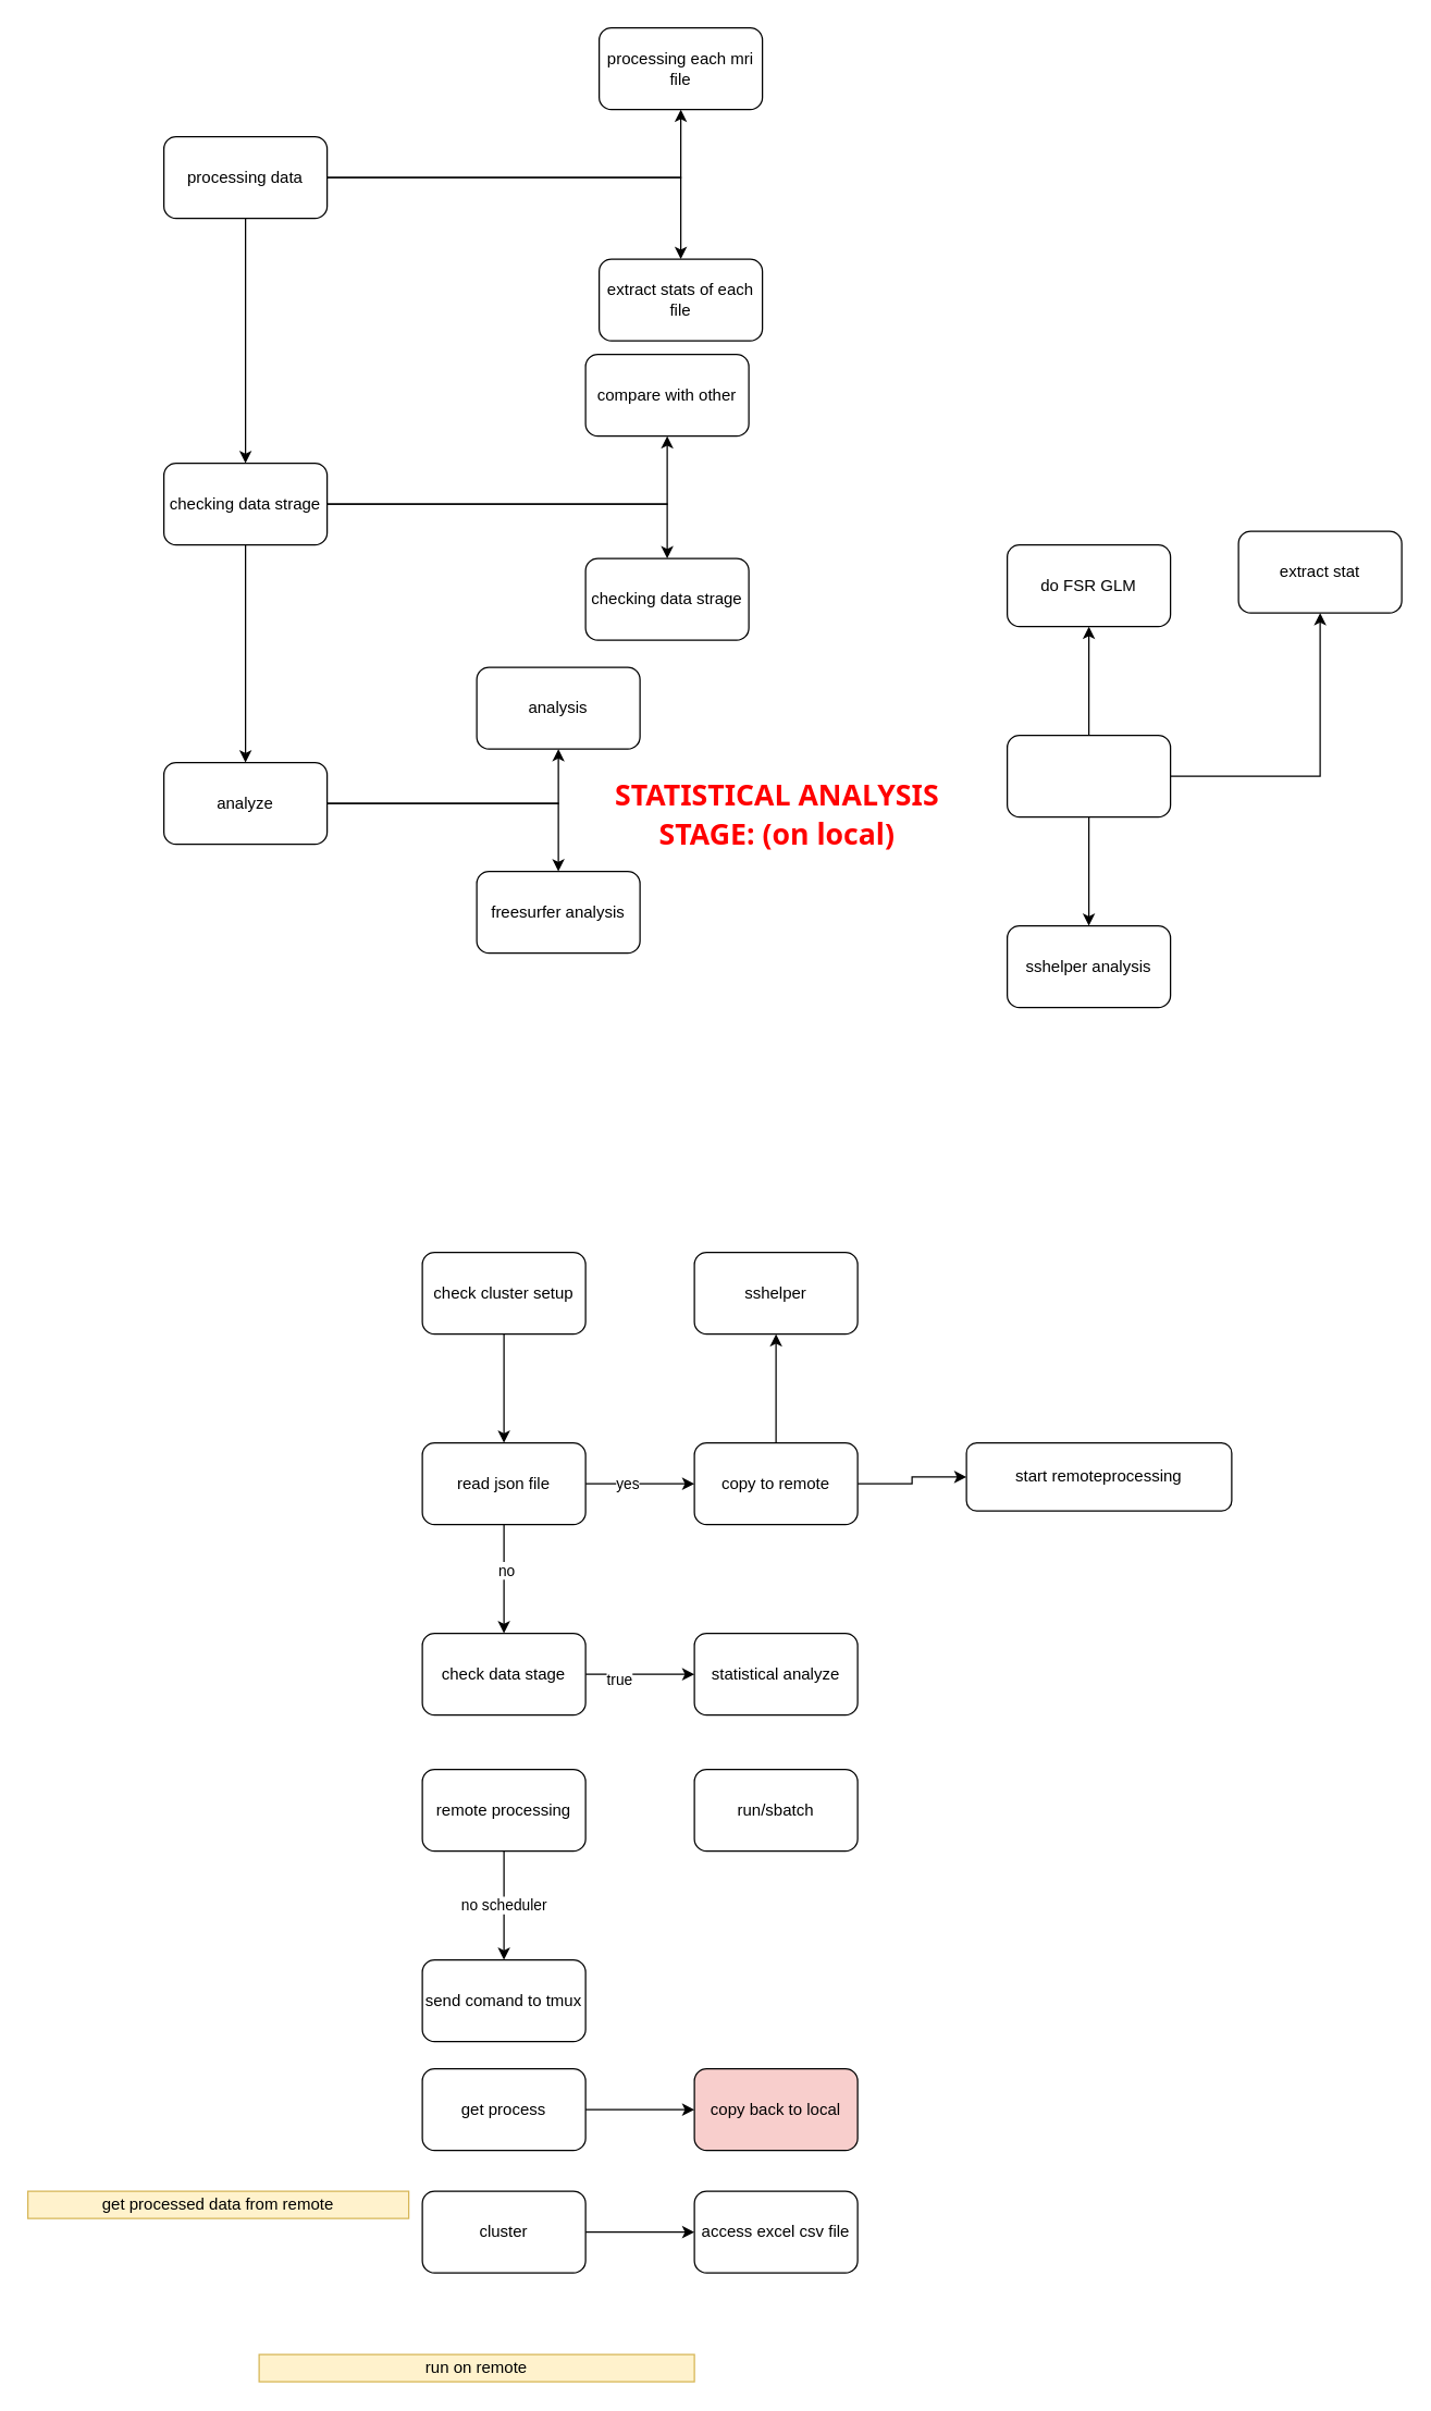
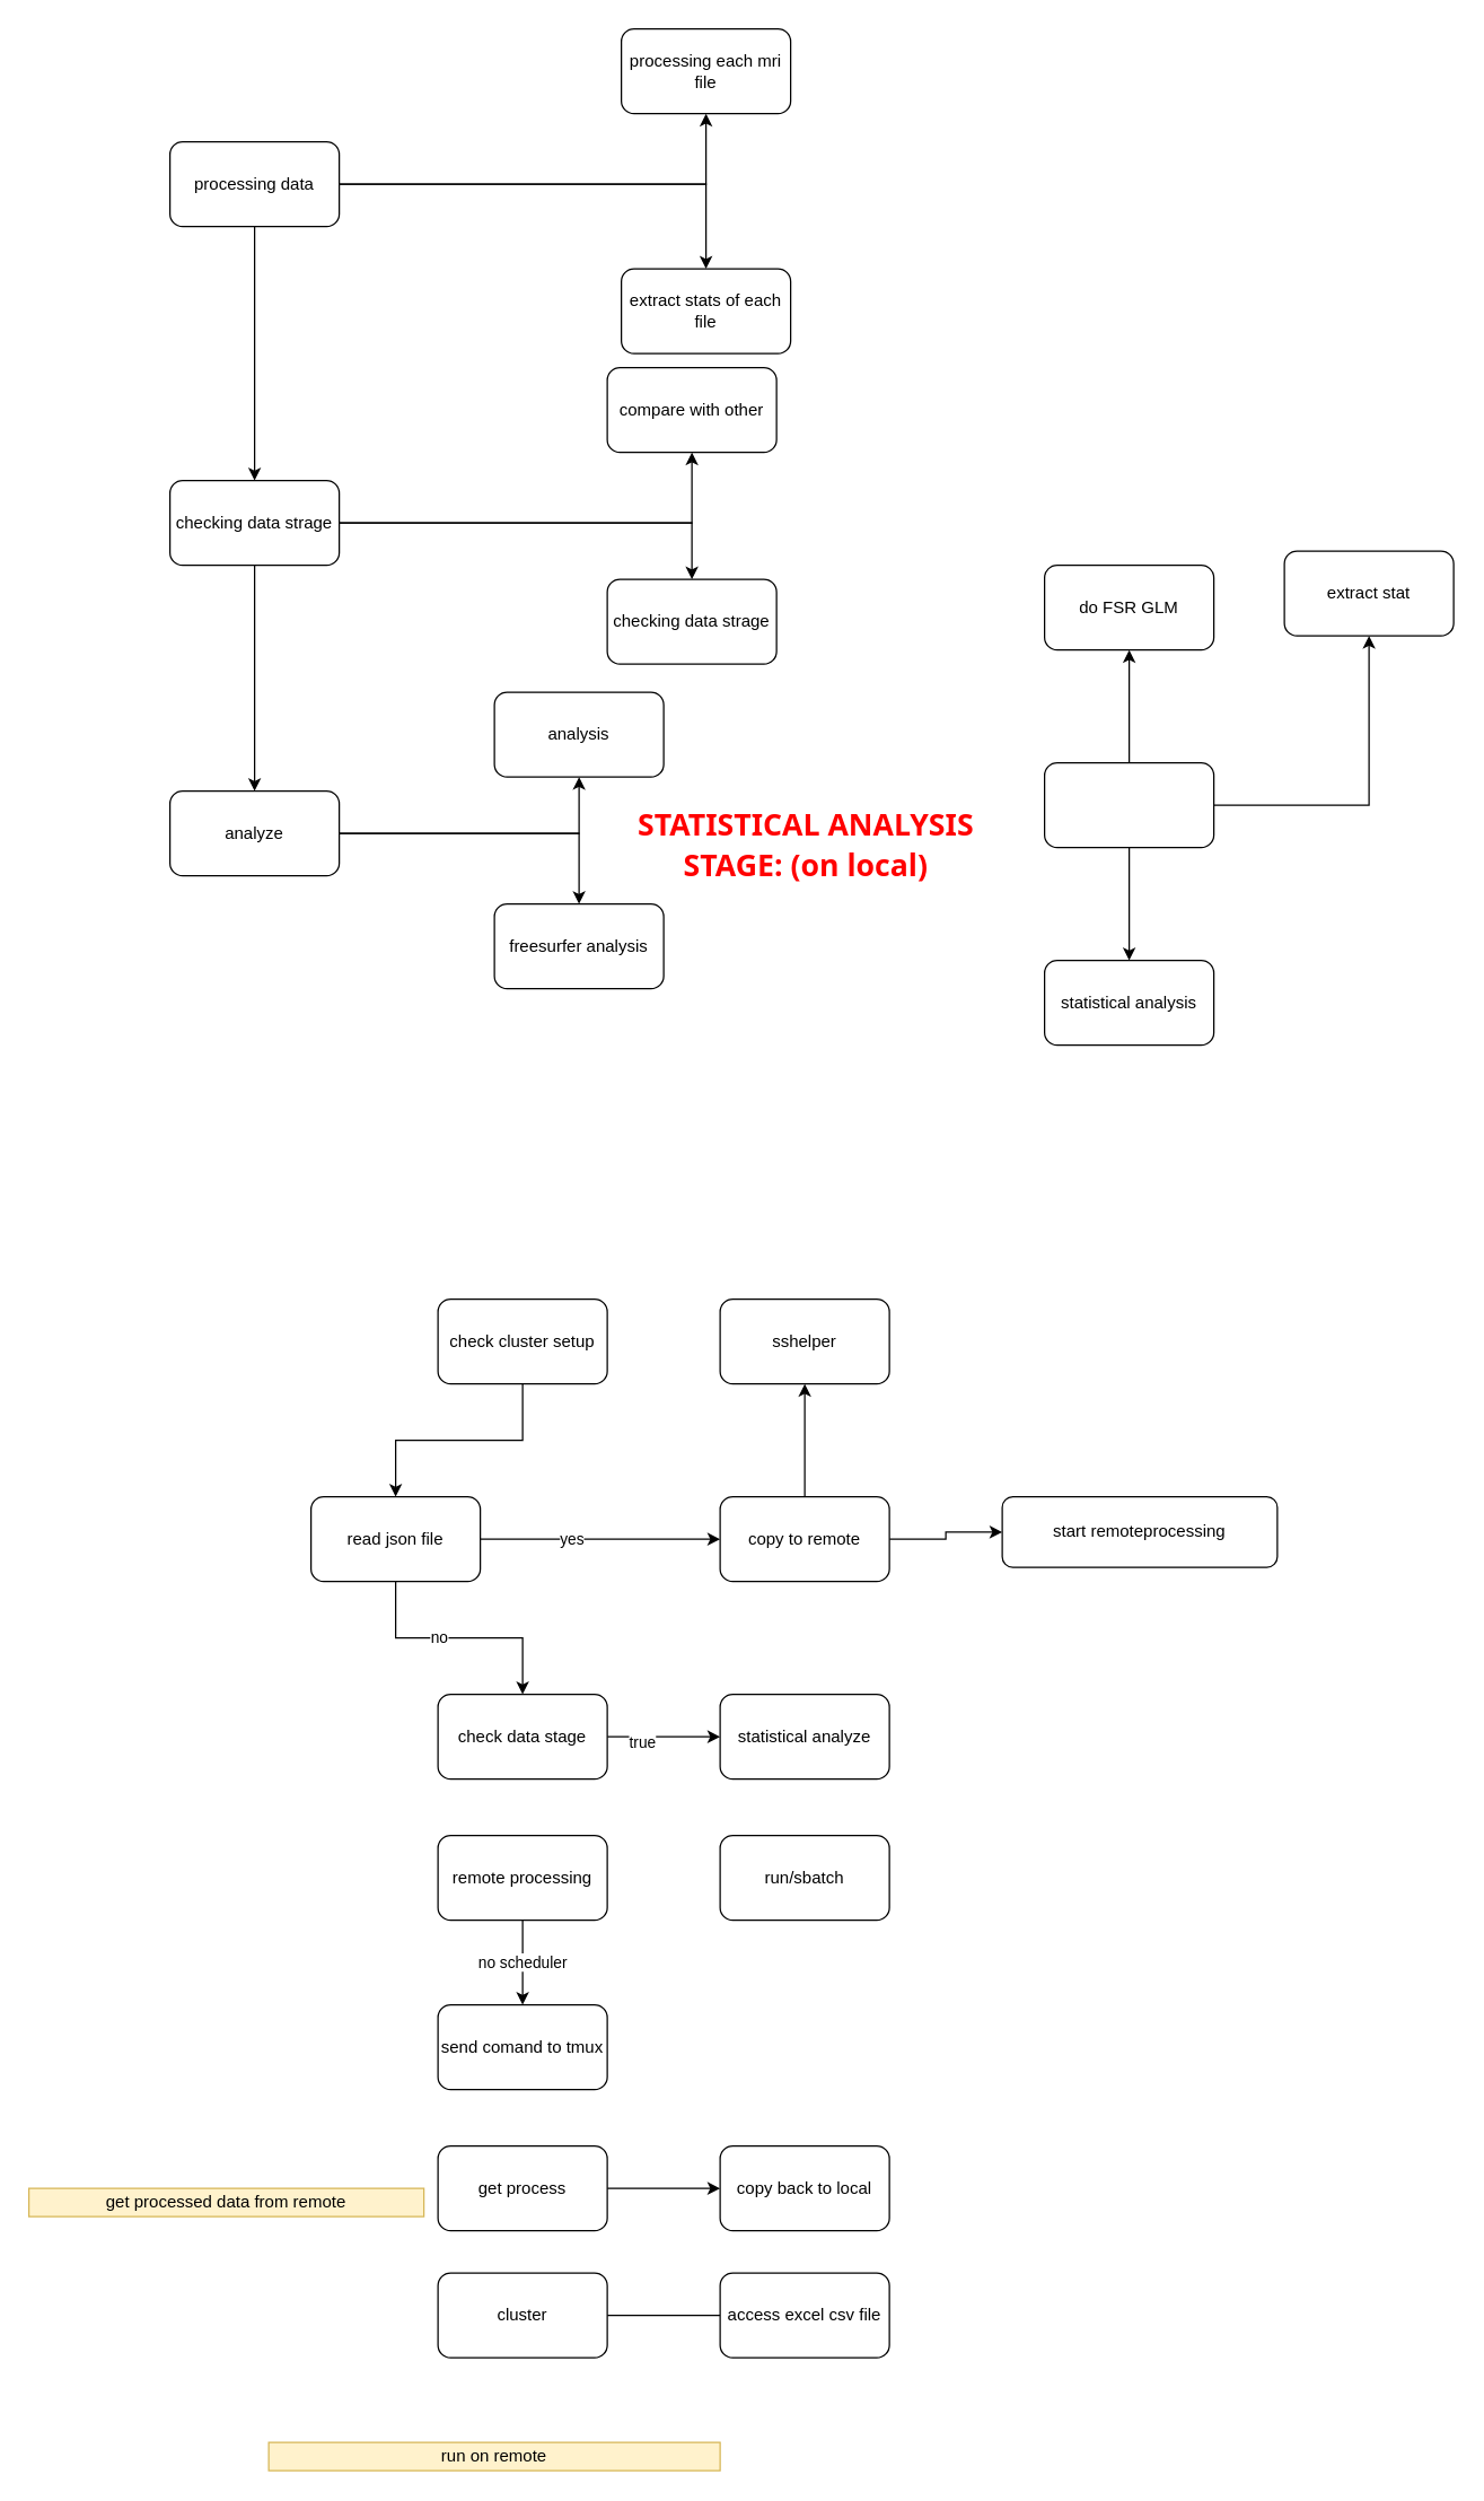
- <mxCell id="52" value="sshelper analysis" style="rounded=1;whiteSpace=wrap;html=1;" vertex="1" parent="1"><mxGeometry x="740" y="680" width="120" height="60" as="geometry" /></mxCell>
+ <mxCell id="52" value="statistical analysis" style="rounded=1;whiteSpace=wrap;html=1;" vertex="1" parent="1"><mxGeometry x="740" y="680" width="120" height="60" as="geometry" /></mxCell>
- <mxCell id="25" value="read json file" style="rounded=1;whiteSpace=wrap;html=1;" vertex="1" parent="1"><mxGeometry x="310" y="1060" width="120" height="60" as="geometry" /></mxCell>
+ <mxCell id="25" value="read json file" style="rounded=1;whiteSpace=wrap;html=1;" vertex="1" parent="1"><mxGeometry x="220" y="1060" width="120" height="60" as="geometry" /></mxCell>
- <mxCell id="37" value="send comand to tmux" style="rounded=1;whiteSpace=wrap;html=1;" vertex="1" parent="1"><mxGeometry x="310" y="1440" width="120" height="60" as="geometry" /></mxCell>
+ <mxCell id="37" value="send comand to tmux" style="rounded=1;whiteSpace=wrap;html=1;" vertex="1" parent="1"><mxGeometry x="310" y="1420" width="120" height="60" as="geometry" /></mxCell>
- <mxCell id="41" value="copy back to local" style="rounded=1;whiteSpace=wrap;html=1;fillColor=#f8cecc;" vertex="1" parent="1"><mxGeometry x="510" y="1520" width="120" height="60" as="geometry" /></mxCell>
+ <mxCell id="41" value="copy back to local" style="rounded=1;whiteSpace=wrap;html=1;" vertex="1" parent="1"><mxGeometry x="510" y="1520" width="120" height="60" as="geometry" /></mxCell>
- <mxCell id="42" value="get processed data from remote" style="text;html=1;strokeColor=#d6b656;fillColor=#fff2cc;align=center;verticalAlign=middle;whiteSpace=wrap;rounded=0;" vertex="1" parent="1"><mxGeometry x="20" y="1610" width="280" height="20" as="geometry" /></mxCell>
+ <mxCell id="42" value="get processed data from remote" style="text;html=1;strokeColor=#d6b656;fillColor=#fff2cc;align=center;verticalAlign=middle;whiteSpace=wrap;rounded=0;" vertex="1" parent="1"><mxGeometry x="20" y="1550" width="280" height="20" as="geometry" /></mxCell>
- <mxCell id="43" value="" style="edgeStyle=orthogonalEdgeStyle;rounded=0;orthogonalLoop=1;jettySize=auto;html=1;" edge="1" parent="1" source="44" target="45"><mxGeometry relative="1" as="geometry" /></mxCell>
+ <mxCell id="43" value="" style="edgeStyle=orthogonalEdgeStyle;rounded=0;orthogonalLoop=1;jettySize=auto;html=1;endArrow=none;" edge="1" parent="1" source="44" target="45"><mxGeometry relative="1" as="geometry" /></mxCell>
